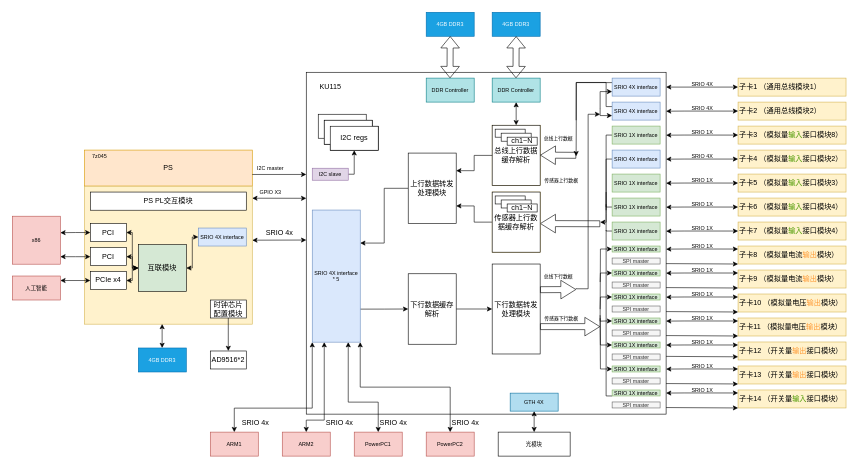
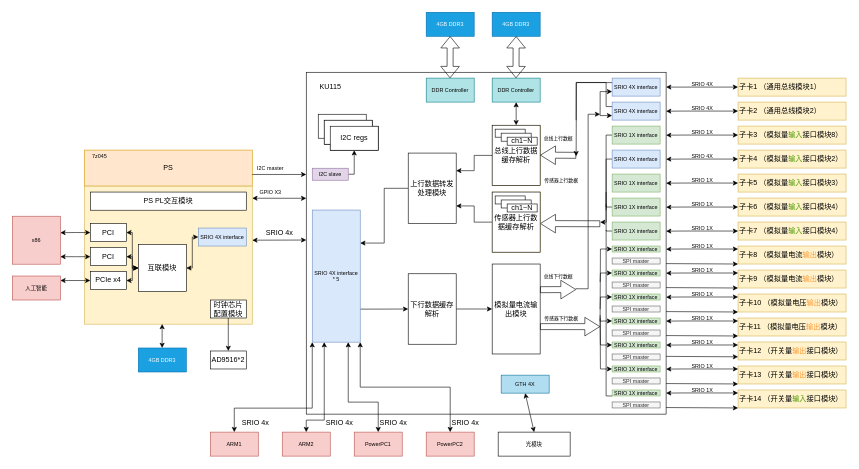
- <mxCell id="151" value="互联模块" style="whiteSpace=wrap;html=1;fillColor=#d5e8d4;" parent="1" vertex="1"><mxGeometry x="230" y="407.5" width="80" height="77.77" as="geometry" /></mxCell>
+ <mxCell id="151" value="互联模块" style="whiteSpace=wrap;html=1;" parent="1" vertex="1"><mxGeometry x="230" y="407.5" width="80" height="77.77" as="geometry" /></mxCell>
- <mxCell id="119" value="下行数据转发处理模块" style="whiteSpace=wrap;html=1;" parent="1" vertex="1"><mxGeometry x="820" y="439.73" width="80" height="150" as="geometry" /></mxCell>
+ <mxCell id="119" value="模拟量电流输出模块" style="whiteSpace=wrap;html=1;" parent="1" vertex="1"><mxGeometry x="820" y="439.73" width="80" height="150" as="geometry" /></mxCell>
- <mxCell id="107" value="GTH 4X" style="whiteSpace=wrap;html=1;fontSize=9;fillColor=#b1ddf0;strokeColor=#10739e;" parent="1" vertex="1"><mxGeometry x="850" y="655" width="80" height="30" as="geometry" /></mxCell>
+ <mxCell id="107" value="GTH 4X" style="whiteSpace=wrap;html=1;fontSize=9;fillColor=#b1ddf0;strokeColor=#10739e;" parent="1" vertex="1"><mxGeometry x="835" y="625" width="80" height="30" as="geometry" /></mxCell>
